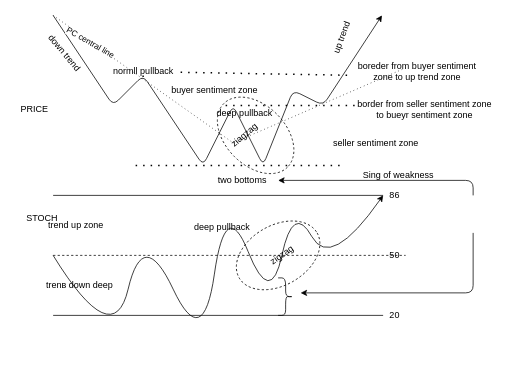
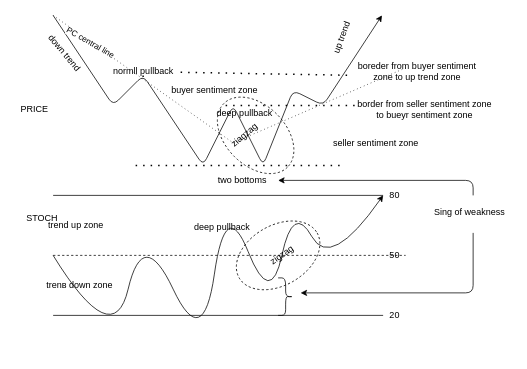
- <mxCell id="37" value="Sing of weakness" style="text;html=1;align=center;verticalAlign=middle;resizable=0;points=[];autosize=1;strokeColor=none;" vertex="1" parent="1"><mxGeometry x="475" y="222.53" width="110" height="20" as="geometry" /></mxCell>
+ <mxCell id="37" value="Sing of weakness" style="text;html=1;align=center;verticalAlign=middle;resizable=0;points=[];autosize=1;strokeColor=none;" vertex="1" parent="1"><mxGeometry x="570" y="272.53" width="110" height="20" as="geometry" /></mxCell>
- <mxCell id="29" value="86" style="text;html=1;align=center;verticalAlign=middle;resizable=0;points=[];autosize=1;strokeColor=none;" vertex="1" parent="1"><mxGeometry x="510" y="250" width="30" height="20" as="geometry" /></mxCell>
+ <mxCell id="29" value="80" style="text;html=1;align=center;verticalAlign=middle;resizable=0;points=[];autosize=1;strokeColor=none;" vertex="1" parent="1"><mxGeometry x="510" y="250" width="30" height="20" as="geometry" /></mxCell>
- <mxCell id="32" value="trenв down deep" style="text;html=1;align=center;verticalAlign=middle;resizable=0;points=[];autosize=1;strokeColor=none;" vertex="1" parent="1"><mxGeometry x="55" y="370" width="100" height="20" as="geometry" /></mxCell>
+ <mxCell id="32" value="trenв down zone" style="text;html=1;align=center;verticalAlign=middle;resizable=0;points=[];autosize=1;strokeColor=none;" vertex="1" parent="1"><mxGeometry x="55" y="370" width="100" height="20" as="geometry" /></mxCell>
